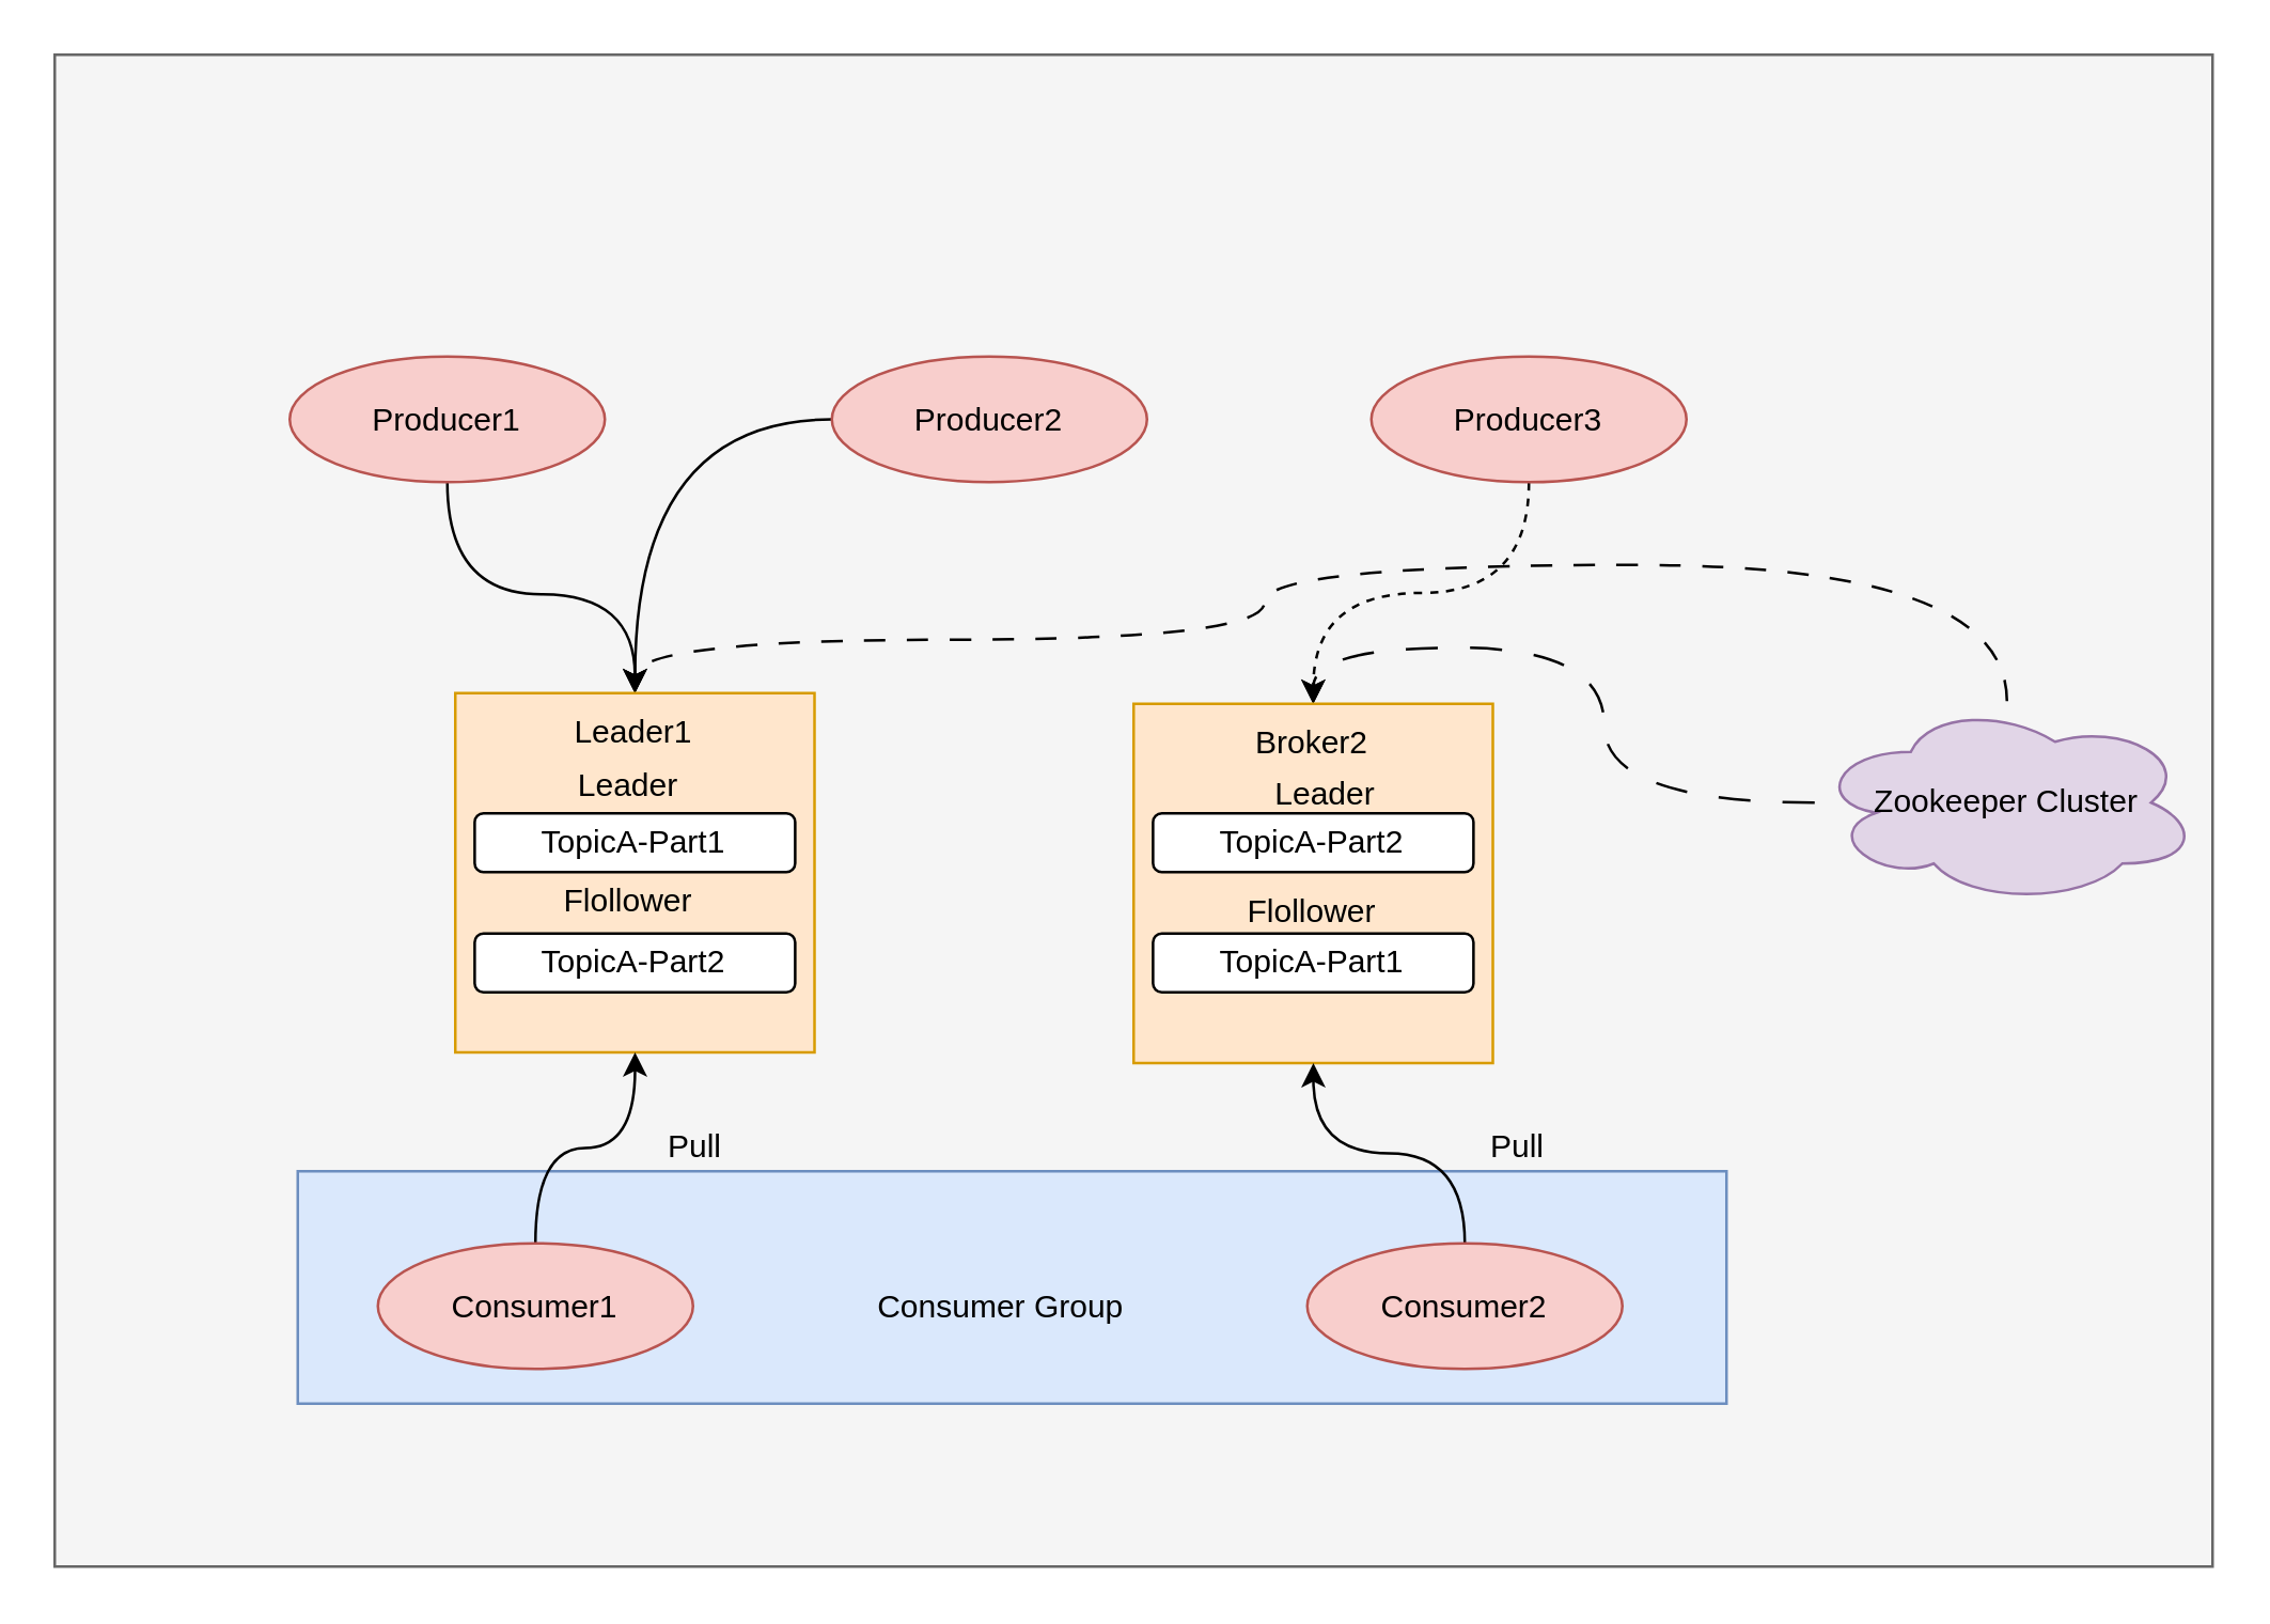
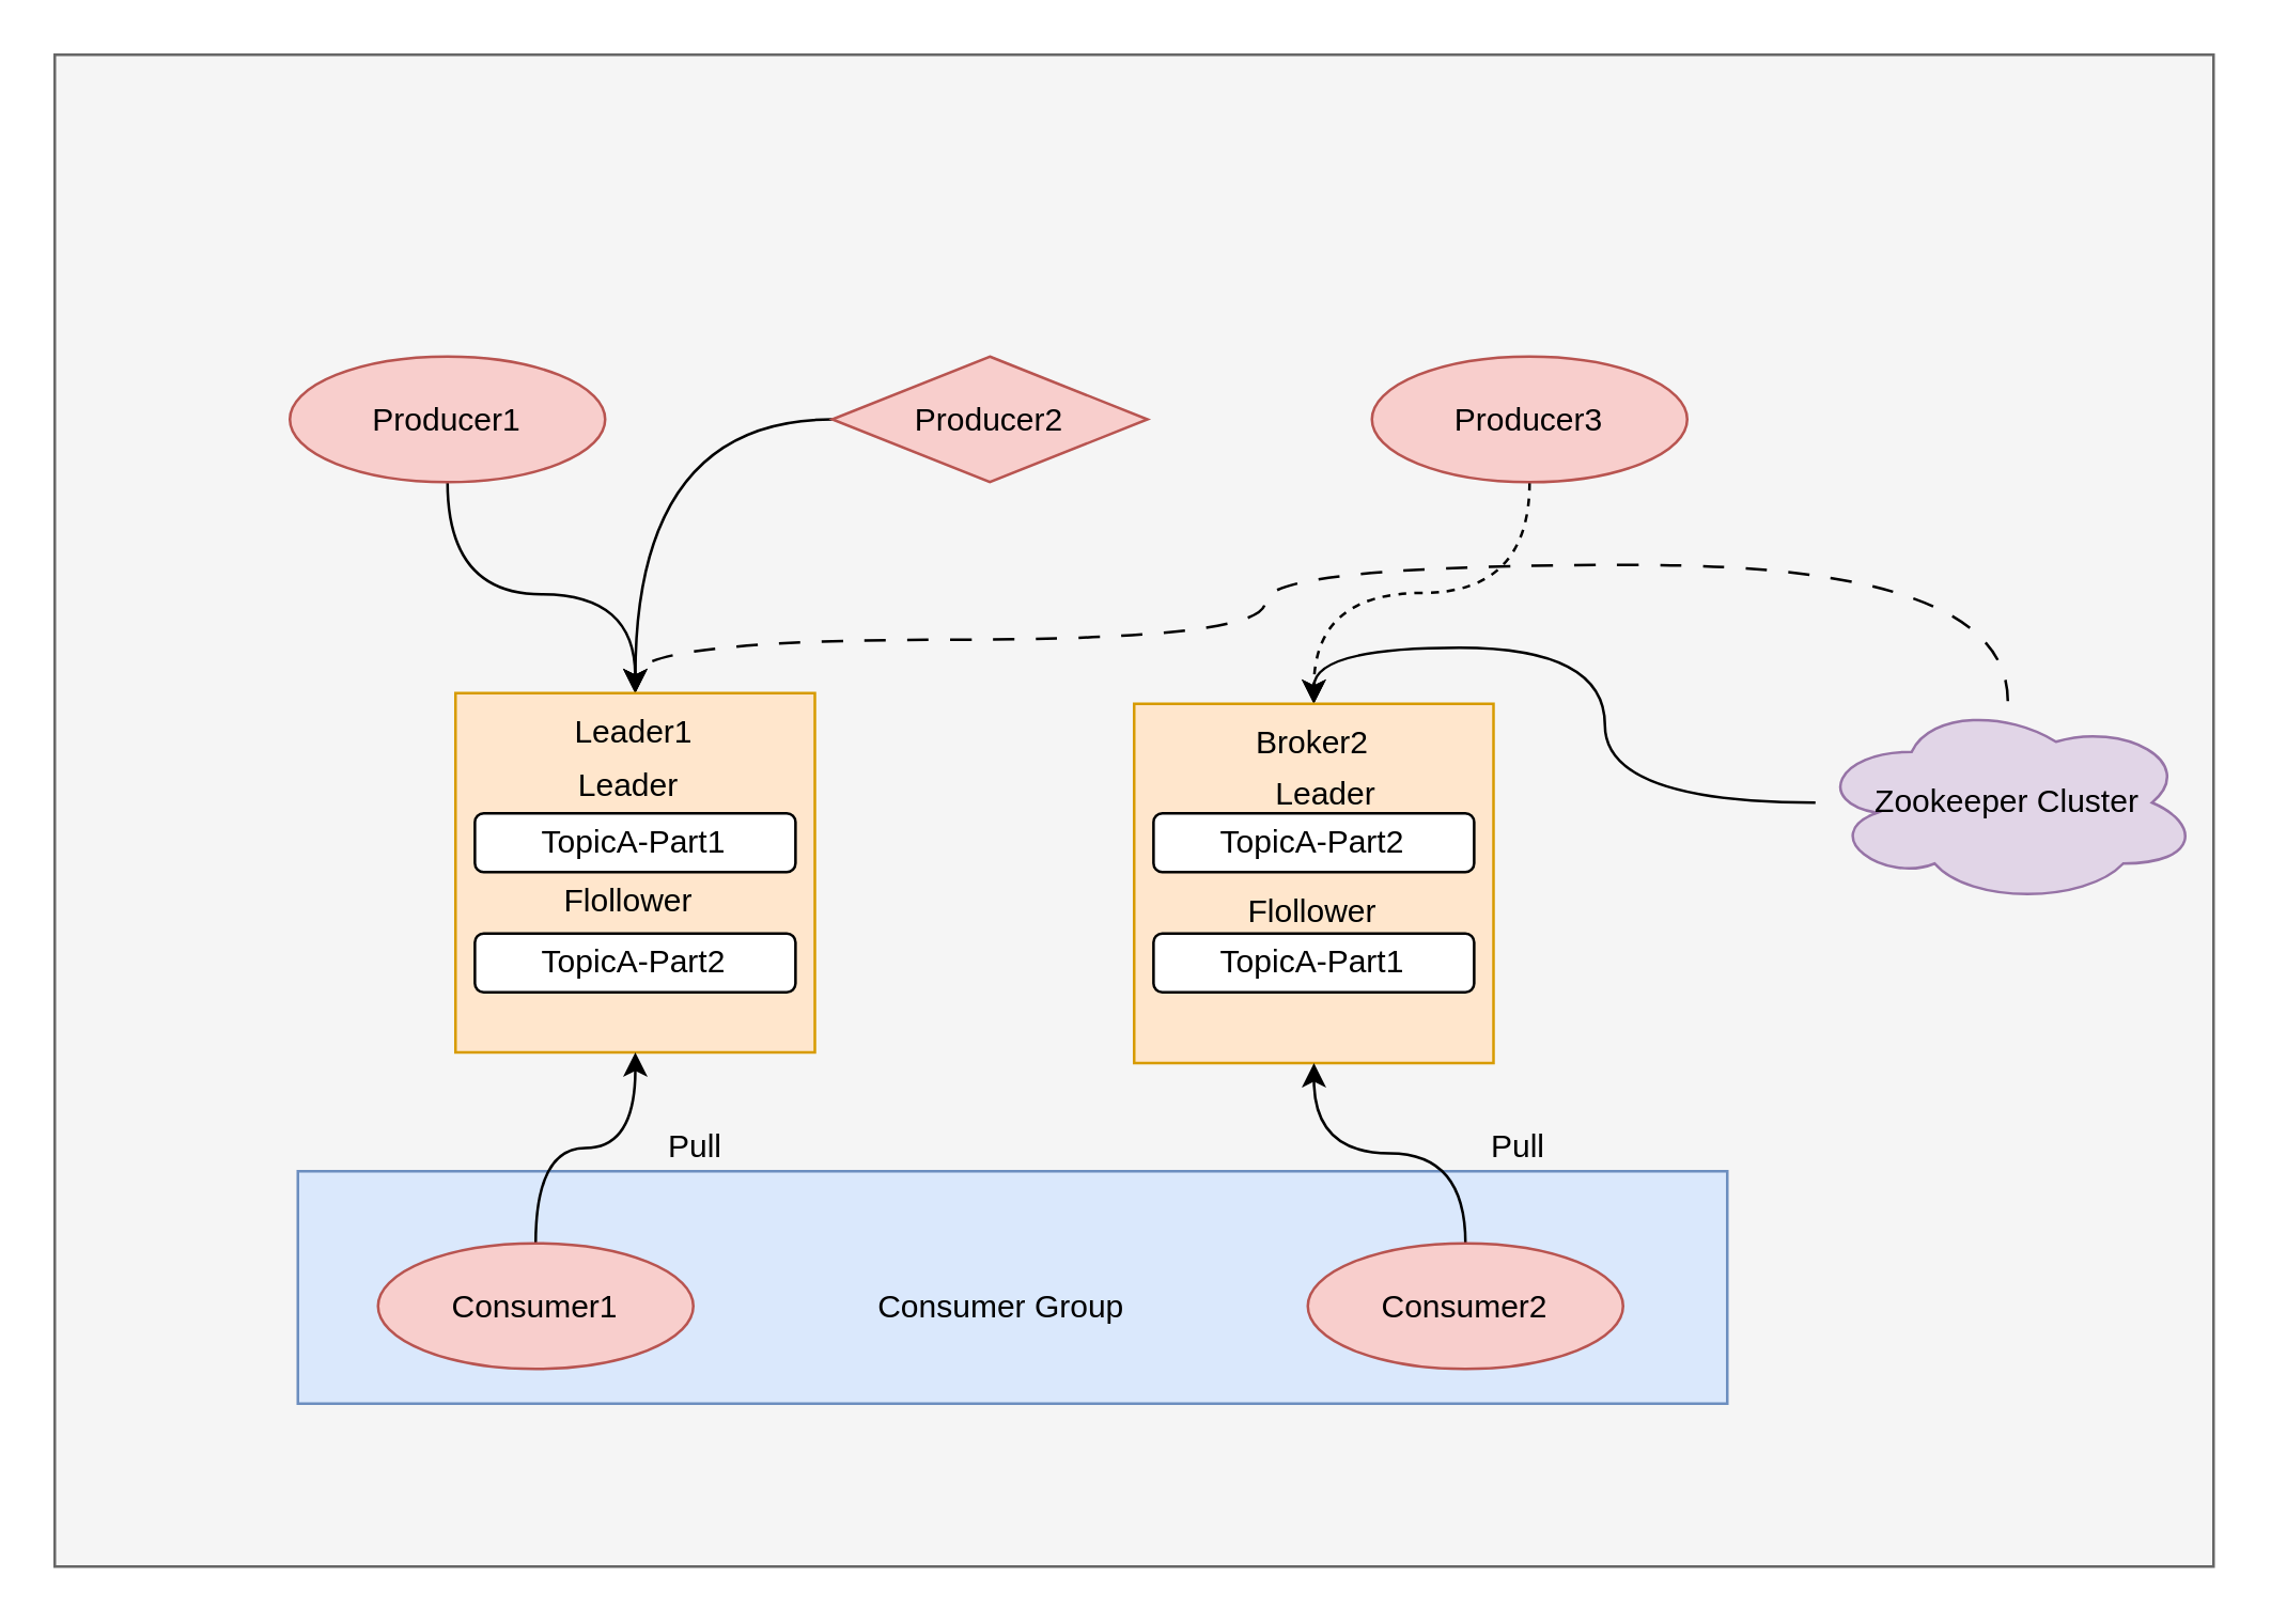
- <mxCell id="6" value="Producer2" style="ellipse;whiteSpace=wrap;html=1;fillColor=#f8cecc;strokeColor=#b85450;" vertex="1" parent="1"><mxGeometry x="311" y="133" width="118" height="47" as="geometry" /></mxCell>
+ <mxCell id="6" value="Producer2" style="rhombus;whiteSpace=wrap;html=1;fillColor=#f8cecc;strokeColor=#b85450;" vertex="1" parent="1"><mxGeometry x="311" y="133" width="118" height="47" as="geometry" /></mxCell>
- <mxCell id="10" style="edgeStyle=orthogonalEdgeStyle;rounded=0;orthogonalLoop=1;jettySize=auto;html=1;entryX=0.5;entryY=0;entryDx=0;entryDy=0;dashed=1;dashPattern=12 12;curved=1;" edge="1" parent="1" source="11" target="17"><mxGeometry relative="1" as="geometry" /></mxCell>
+ <mxCell id="10" style="edgeStyle=orthogonalEdgeStyle;rounded=0;orthogonalLoop=1;jettySize=auto;html=1;entryX=0.5;entryY=0;entryDx=0;entryDy=0;dashed=0;dashPattern=12 12;curved=1;" edge="1" parent="1" source="11" target="17"><mxGeometry relative="1" as="geometry" /></mxCell>
